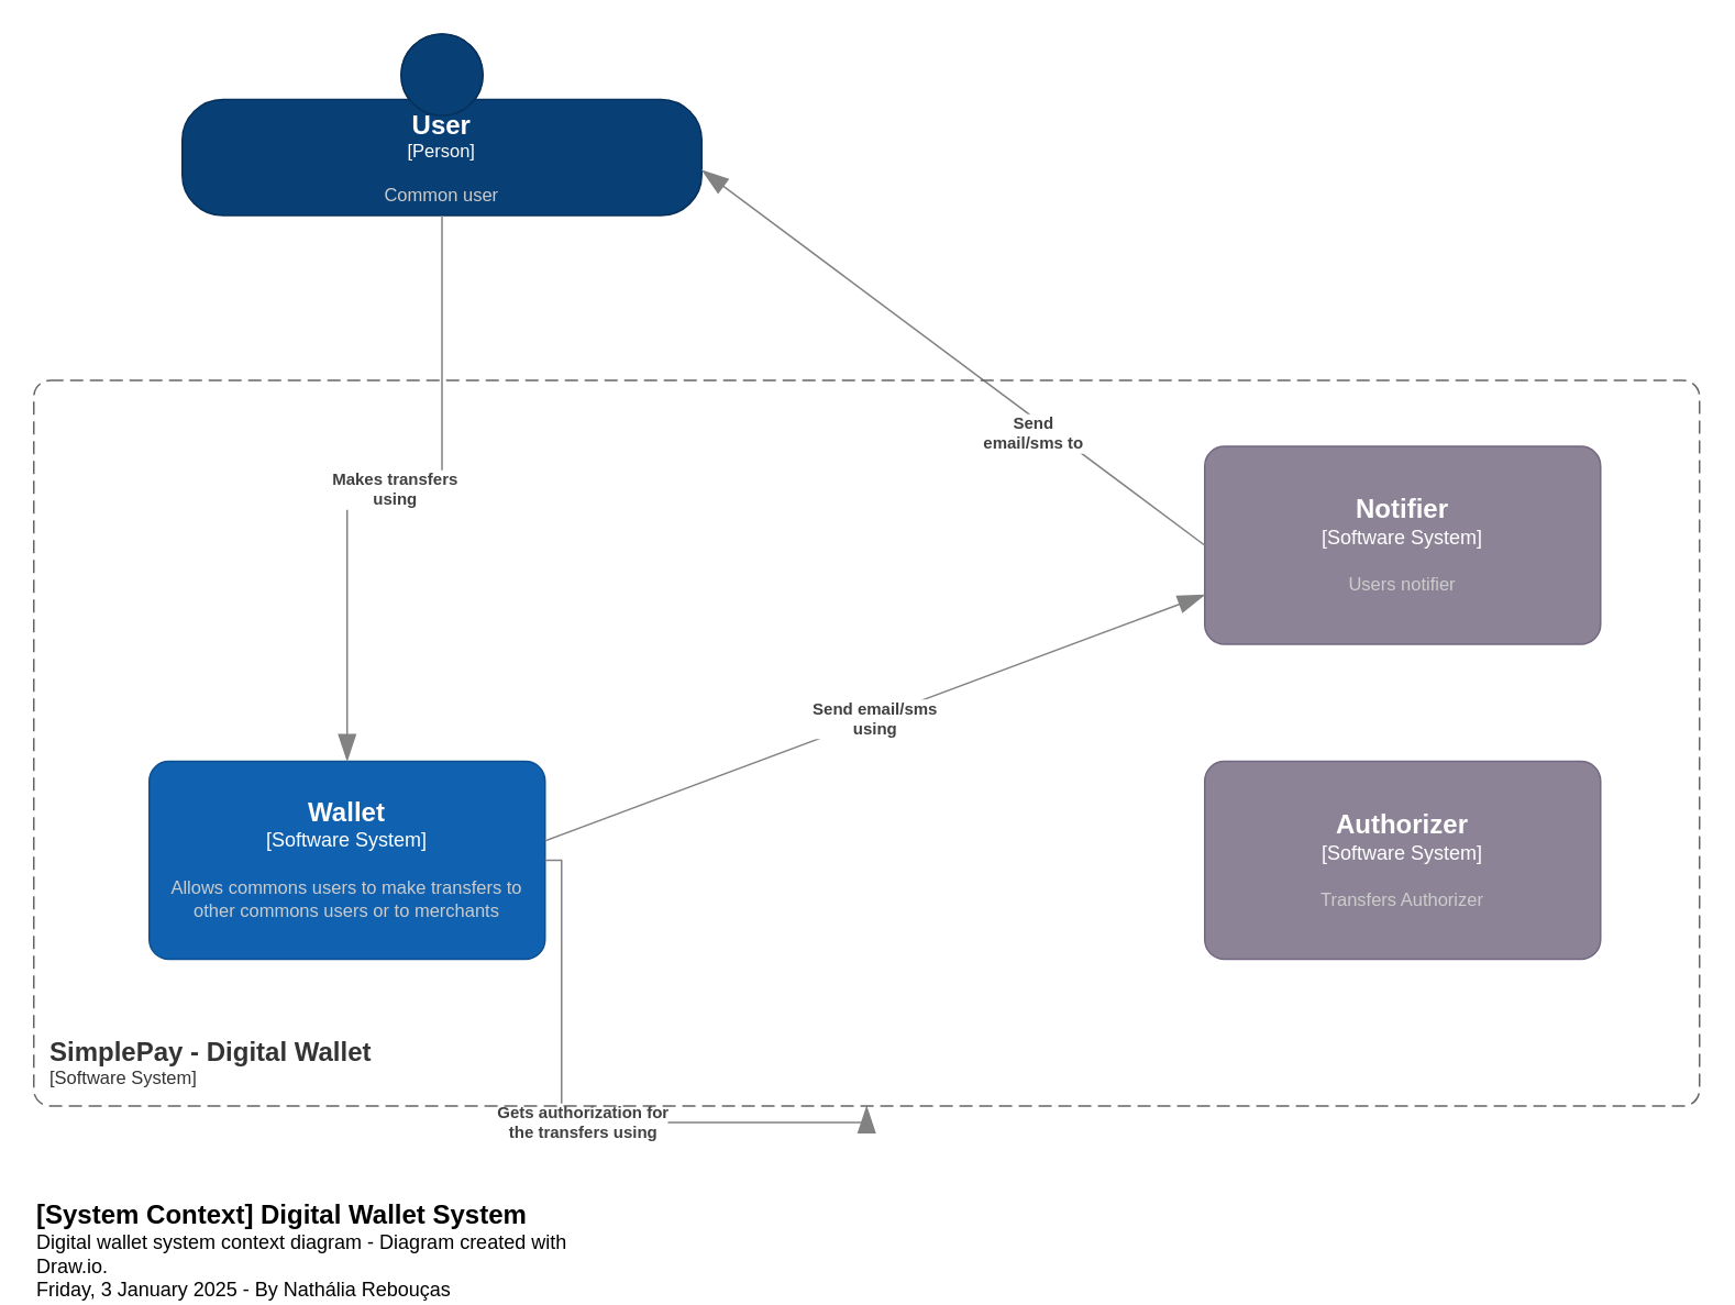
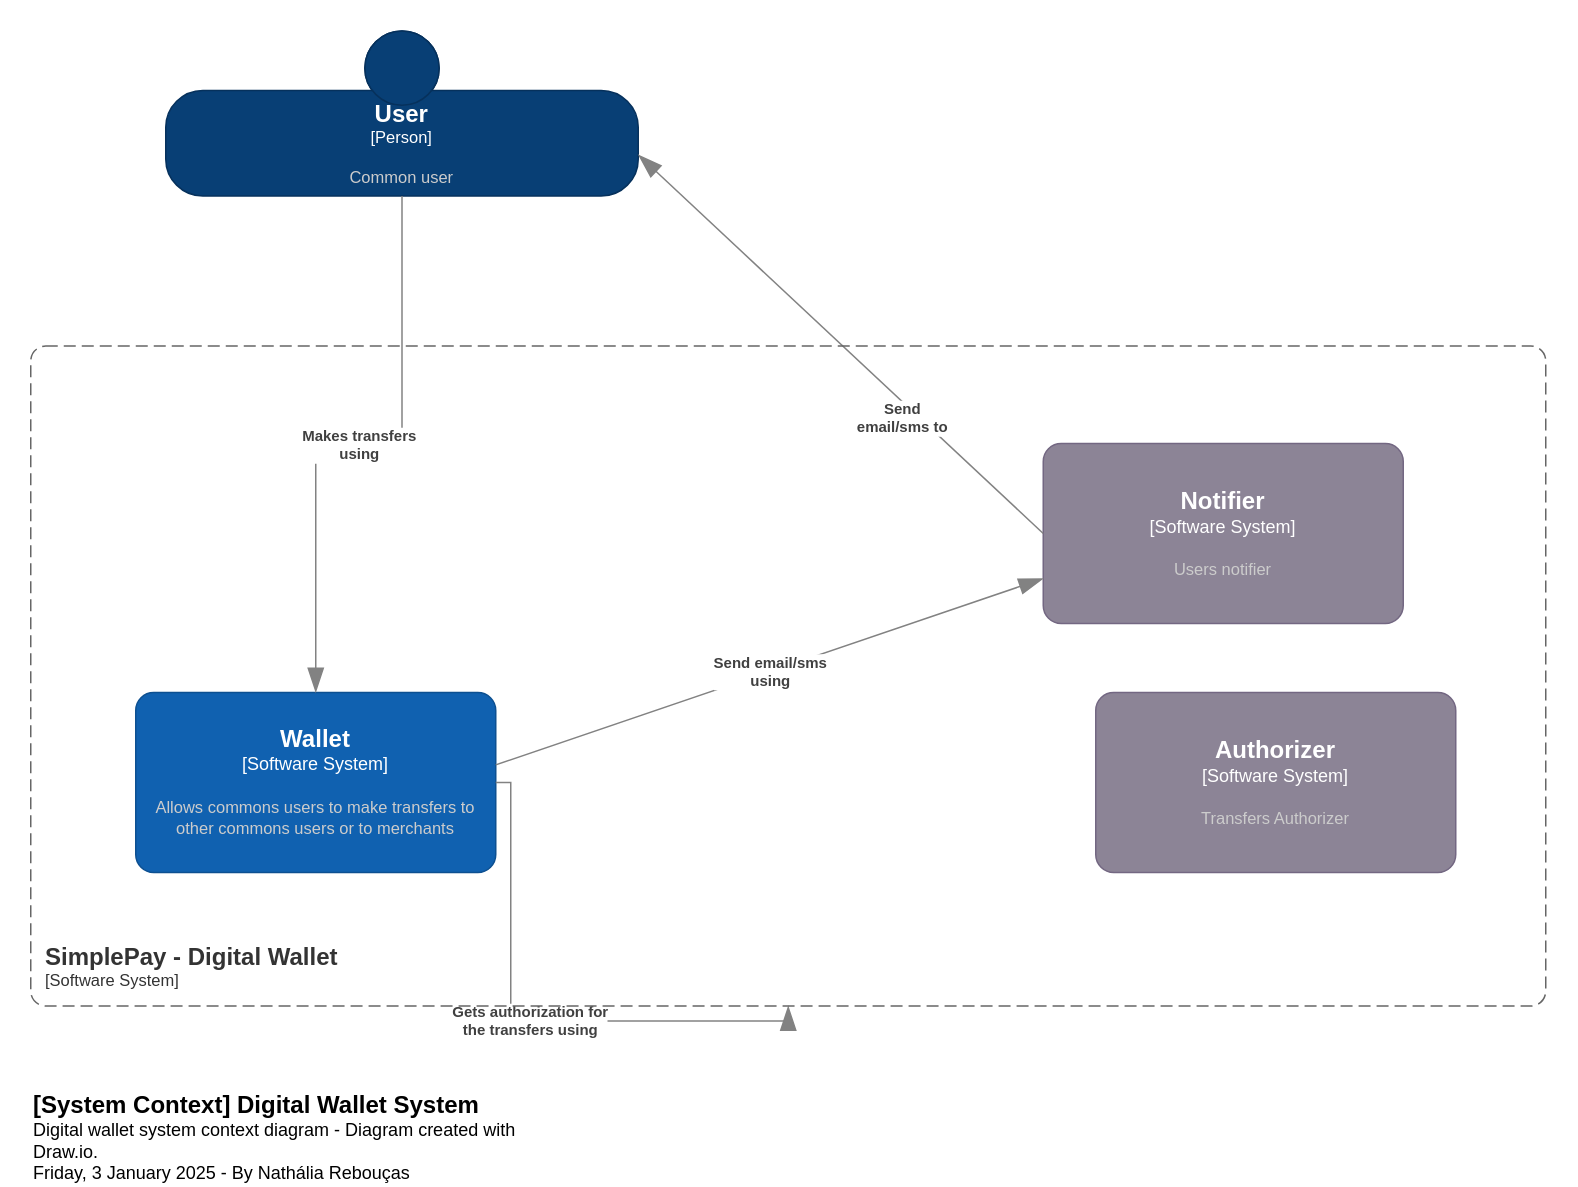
- <mxCell id="4" value="&lt;font style=&quot;font-size: 16px&quot;&gt;&lt;b&gt;Notifier&lt;/b&gt;&lt;/font&gt;&lt;div&gt;[Software System]&lt;/div&gt;&lt;br&gt;&lt;div&gt;&lt;font style=&quot;font-size: 11px&quot;&gt;&lt;font color=&quot;#cccccc&quot;&gt;Users notifier&lt;/font&gt;&lt;/div&gt;" style="rounded=1;whiteSpace=wrap;html=1;labelBackgroundColor=none;fillColor=#8C8496;fontColor=#ffffff;align=center;arcSize=10;strokeColor=#736782;metaEdit=1;resizable=0;points=[[0.25,0,0],[0.5,0,0],[0.75,0,0],[1,0.25,0],[1,0.5,0],[1,0.75,0],[0.75,1,0],[0.5,1,0],[0.25,1,0],[0,0.75,0],[0,0.5,0],[0,0.25,0]];" parent="1" vertex="1"><mxGeometry x="730" y="270" width="240" height="120" as="geometry" /></mxCell>
+ <mxCell id="4" value="&lt;font style=&quot;font-size: 16px&quot;&gt;&lt;b&gt;Notifier&lt;/b&gt;&lt;/font&gt;&lt;div&gt;[Software System]&lt;/div&gt;&lt;br&gt;&lt;div&gt;&lt;font style=&quot;font-size: 11px&quot;&gt;&lt;font color=&quot;#cccccc&quot;&gt;Users notifier&lt;/font&gt;&lt;/div&gt;" style="rounded=1;whiteSpace=wrap;html=1;labelBackgroundColor=none;fillColor=#8C8496;fontColor=#ffffff;align=center;arcSize=10;strokeColor=#736782;metaEdit=1;resizable=0;points=[[0.25,0,0],[0.5,0,0],[0.75,0,0],[1,0.25,0],[1,0.5,0],[1,0.75,0],[0.75,1,0],[0.5,1,0],[0.25,1,0],[0,0.75,0],[0,0.5,0],[0,0.25,0]];" parent="1" vertex="1"><mxGeometry x="695" y="295" width="240" height="120" as="geometry" /></mxCell>
